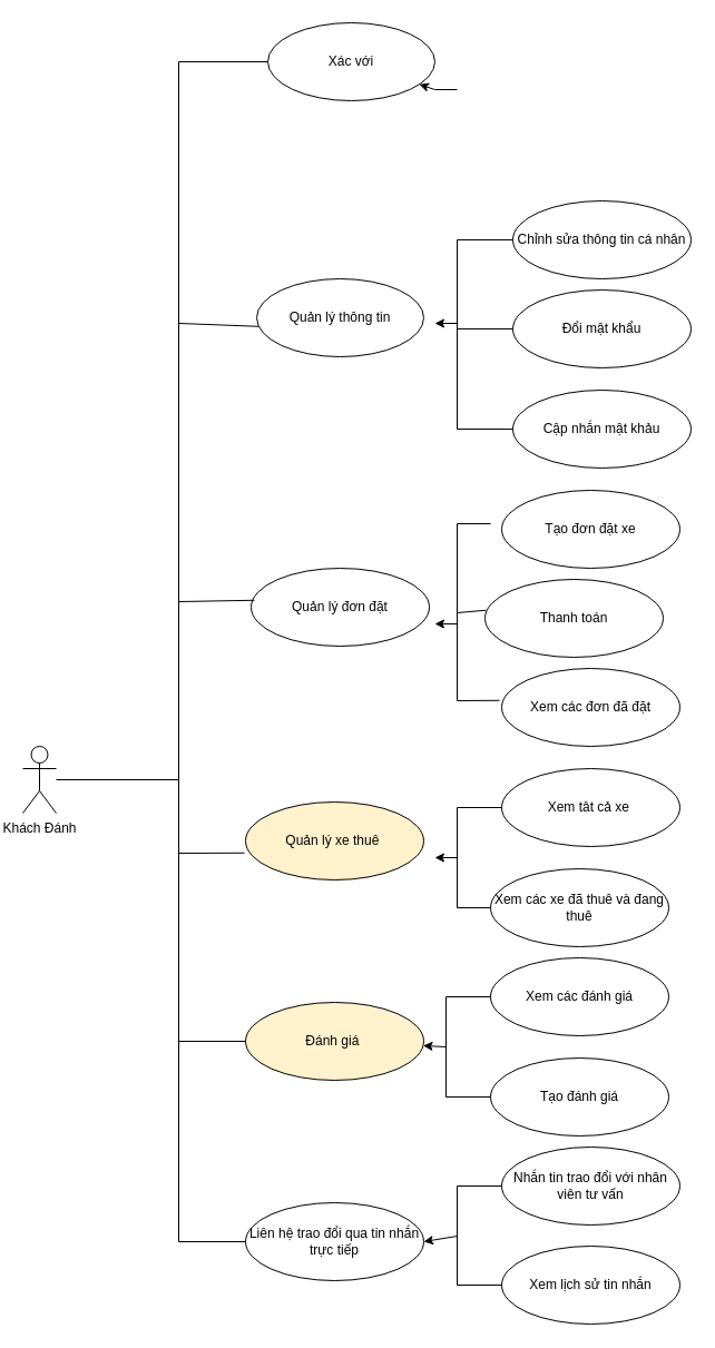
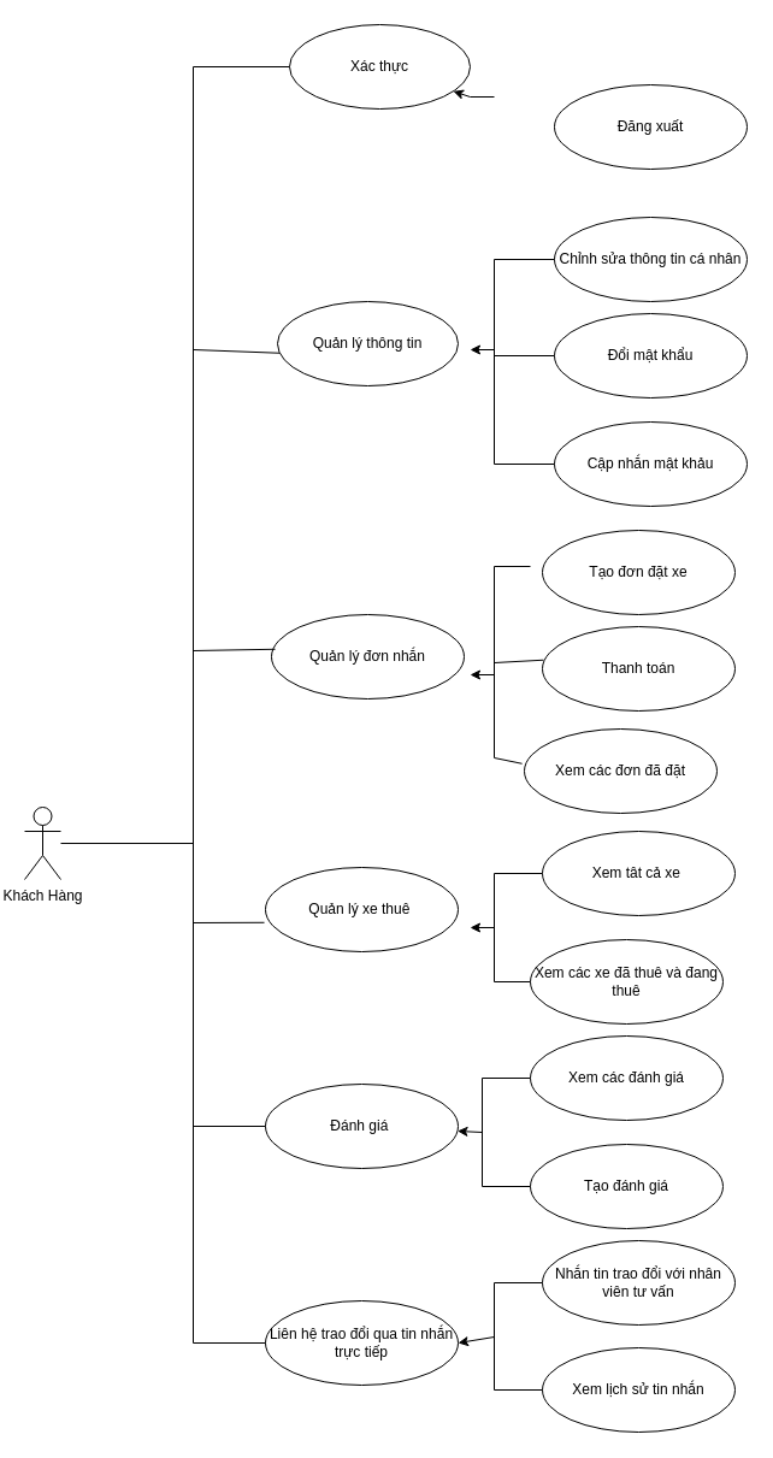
- <mxCell id="2" value="Xác với" style="ellipse;whiteSpace=wrap;html=1;" parent="1" vertex="1"><mxGeometry x="240" y="20" width="150" height="70" as="geometry" /></mxCell>
+ <mxCell id="2" value="Xác thực" style="ellipse;whiteSpace=wrap;html=1;" parent="1" vertex="1"><mxGeometry x="240" y="20" width="150" height="70" as="geometry" /></mxCell>
+ <mxCell id="3" value="Đăng xuất" style="ellipse;whiteSpace=wrap;html=1;" parent="1" vertex="1"><mxGeometry x="460" y="70" width="160" height="70" as="geometry" /></mxCell>
- <mxCell id="8" value="Quản lý đơn đặt" style="ellipse;whiteSpace=wrap;html=1;" parent="1" vertex="1"><mxGeometry x="225" y="510" width="160" height="70" as="geometry" /></mxCell>
+ <mxCell id="8" value="Quản lý đơn nhắn" style="ellipse;whiteSpace=wrap;html=1;" parent="1" vertex="1"><mxGeometry x="225" y="510" width="160" height="70" as="geometry" /></mxCell>
- <mxCell id="9" value="Thanh toán" style="ellipse;whiteSpace=wrap;html=1;" parent="1" vertex="1"><mxGeometry x="435" y="520" width="160" height="70" as="geometry" /></mxCell>
+ <mxCell id="9" value="Thanh toán" style="ellipse;whiteSpace=wrap;html=1;" parent="1" vertex="1"><mxGeometry x="450" y="520" width="160" height="70" as="geometry" /></mxCell>
- <mxCell id="12" value="Xem các đơn đã đặt" style="ellipse;whiteSpace=wrap;html=1;" parent="1" vertex="1"><mxGeometry x="450" y="600" width="160" height="70" as="geometry" /></mxCell>
+ <mxCell id="12" value="Xem các đơn đã đặt" style="ellipse;whiteSpace=wrap;html=1;" parent="1" vertex="1"><mxGeometry x="435" y="605" width="160" height="70" as="geometry" /></mxCell>
- <mxCell id="27" value="Khách Đánh" style="shape=umlActor;verticalLabelPosition=bottom;verticalAlign=top;html=1;outlineConnect=0;" parent="1" vertex="1"><mxGeometry x="20" y="670" width="30" height="60" as="geometry" /></mxCell>
+ <mxCell id="27" value="Khách Hàng" style="shape=umlActor;verticalLabelPosition=bottom;verticalAlign=top;html=1;outlineConnect=0;" parent="1" vertex="1"><mxGeometry x="20" y="670" width="30" height="60" as="geometry" /></mxCell>
- <mxCell id="11" value="Quản lý xe thuê&amp;nbsp;" style="ellipse;whiteSpace=wrap;html=1;fillColor=#fff2cc;" parent="1" vertex="1"><mxGeometry x="220" y="720" width="160" height="70" as="geometry" /></mxCell>
+ <mxCell id="11" value="Quản lý xe thuê&amp;nbsp;" style="ellipse;whiteSpace=wrap;html=1;" parent="1" vertex="1"><mxGeometry x="220" y="720" width="160" height="70" as="geometry" /></mxCell>
- <mxCell id="29" value="Đánh giá&amp;nbsp;" style="ellipse;whiteSpace=wrap;html=1;fillColor=#fff2cc;" parent="1" vertex="1"><mxGeometry x="220" y="900" width="160" height="70" as="geometry" /></mxCell>
+ <mxCell id="29" value="Đánh giá&amp;nbsp;" style="ellipse;whiteSpace=wrap;html=1;" parent="1" vertex="1"><mxGeometry x="220" y="900" width="160" height="70" as="geometry" /></mxCell>
